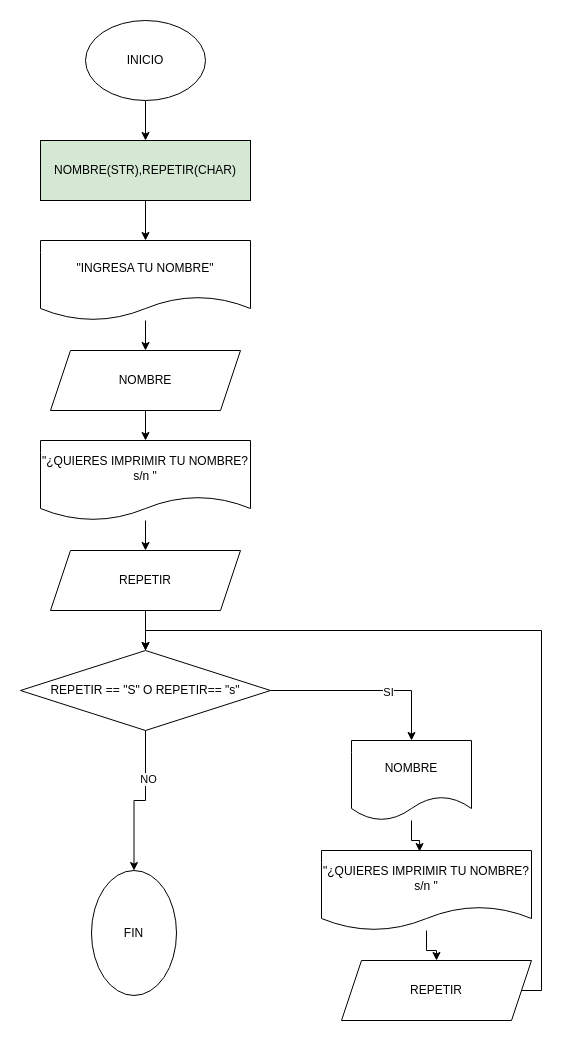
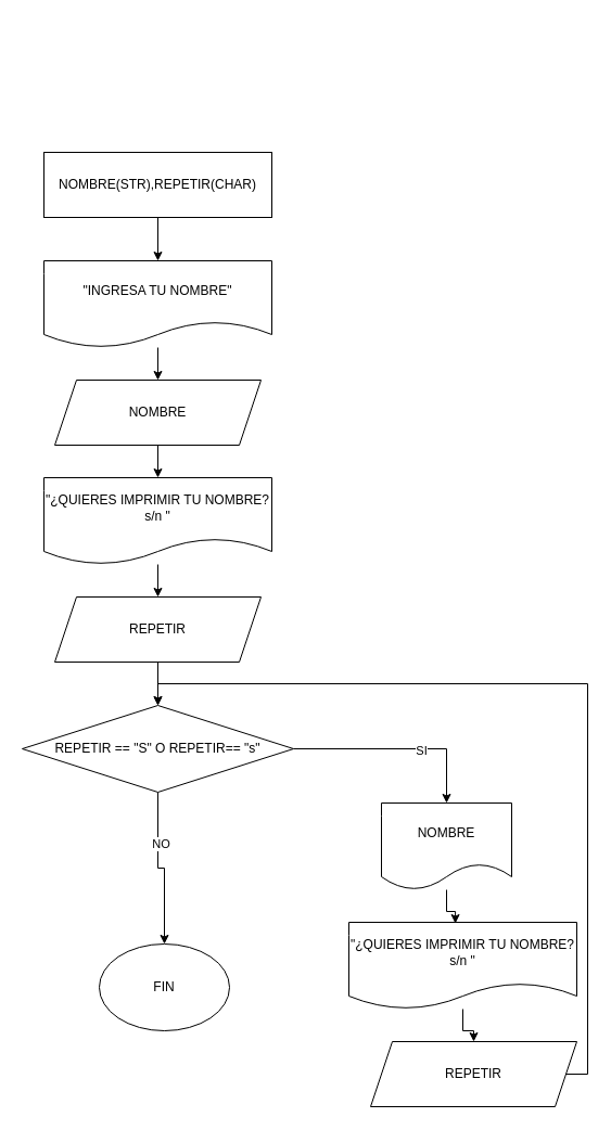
- <mxCell id="3" value="INICIO" style="ellipse;whiteSpace=wrap;html=1;" vertex="1" parent="1"><mxGeometry x="85" y="20" width="120" height="80" as="geometry" /></mxCell>
- <mxCell id="2" value="" style="edgeStyle=orthogonalEdgeStyle;rounded=0;orthogonalLoop=1;jettySize=auto;html=1;" edge="1" parent="1" source="3" target="5"><mxGeometry relative="1" as="geometry" /></mxCell>
- <mxCell id="5" value="NOMBRE(STR),REPETIR(CHAR)" style="rounded=0;whiteSpace=wrap;html=1;fillColor=#d5e8d4;" vertex="1" parent="1"><mxGeometry x="40" y="140" width="210" height="60" as="geometry" /></mxCell>
+ <mxCell id="5" value="NOMBRE(STR),REPETIR(CHAR)" style="rounded=0;whiteSpace=wrap;html=1;" vertex="1" parent="1"><mxGeometry x="40" y="140" width="210" height="60" as="geometry" /></mxCell>
- <mxCell id="21" value="FIN" style="ellipse;whiteSpace=wrap;html=1;" vertex="1" parent="1"><mxGeometry x="91" y="870" width="85" height="125" as="geometry" /></mxCell>
+ <mxCell id="21" value="FIN" style="ellipse;whiteSpace=wrap;html=1;" vertex="1" parent="1"><mxGeometry x="91" y="870" width="120" height="80" as="geometry" /></mxCell>
